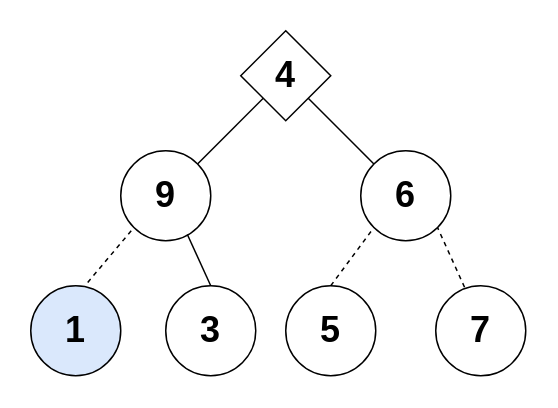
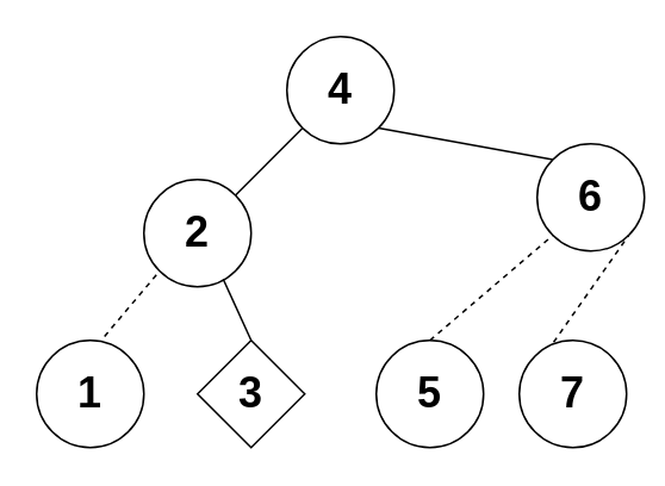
- <mxCell id="2" value="&lt;h1&gt;4&lt;/h1&gt;" style="rhombus;whiteSpace=wrap;html=1;" parent="1" vertex="1"><mxGeometry x="160" y="20" width="60" height="60" as="geometry" /></mxCell>
+ <mxCell id="2" value="&lt;h1&gt;4&lt;/h1&gt;" style="ellipse;whiteSpace=wrap;html=1;" parent="1" vertex="1"><mxGeometry x="160" y="20" width="60" height="60" as="geometry" /></mxCell>
- <mxCell id="3" value="&lt;h1&gt;9&lt;/h1&gt;" style="ellipse;whiteSpace=wrap;html=1;" parent="1" vertex="1"><mxGeometry x="80" y="100" width="60" height="60" as="geometry" /></mxCell>
+ <mxCell id="3" value="&lt;h1&gt;2&lt;/h1&gt;" style="ellipse;whiteSpace=wrap;html=1;" parent="1" vertex="1"><mxGeometry x="80" y="100" width="60" height="60" as="geometry" /></mxCell>
- <mxCell id="4" value="&lt;h1&gt;6&lt;/h1&gt;" style="ellipse;whiteSpace=wrap;html=1;" parent="1" vertex="1"><mxGeometry x="240" y="100" width="60" height="60" as="geometry" /></mxCell>
+ <mxCell id="4" value="&lt;h1&gt;6&lt;/h1&gt;" style="ellipse;whiteSpace=wrap;html=1;" parent="1" vertex="1"><mxGeometry x="300" y="80" width="60" height="60" as="geometry" /></mxCell>
- <mxCell id="8" value="&lt;h1&gt;1&lt;/h1&gt;" style="ellipse;whiteSpace=wrap;html=1;fillColor=#dae8fc;" parent="1" vertex="1"><mxGeometry x="20" y="190" width="60" height="60" as="geometry" /></mxCell>
+ <mxCell id="8" value="&lt;h1&gt;1&lt;/h1&gt;" style="ellipse;whiteSpace=wrap;html=1;" parent="1" vertex="1"><mxGeometry x="20" y="190" width="60" height="60" as="geometry" /></mxCell>
- <mxCell id="7" value="&lt;h1&gt;3&lt;/h1&gt;" style="ellipse;whiteSpace=wrap;html=1;" parent="1" vertex="1"><mxGeometry x="110" y="190" width="60" height="60" as="geometry" /></mxCell>
+ <mxCell id="7" value="&lt;h1&gt;3&lt;/h1&gt;" style="rhombus;whiteSpace=wrap;html=1;" parent="1" vertex="1"><mxGeometry x="110" y="190" width="60" height="60" as="geometry" /></mxCell>
- <mxCell id="6" value="&lt;h1&gt;5&lt;/h1&gt;" style="ellipse;whiteSpace=wrap;html=1;" parent="1" vertex="1"><mxGeometry x="190" y="190" width="60" height="60" as="geometry" /></mxCell>
+ <mxCell id="6" value="&lt;h1&gt;5&lt;/h1&gt;" style="ellipse;whiteSpace=wrap;html=1;" parent="1" vertex="1"><mxGeometry x="210" y="190" width="60" height="60" as="geometry" /></mxCell>
